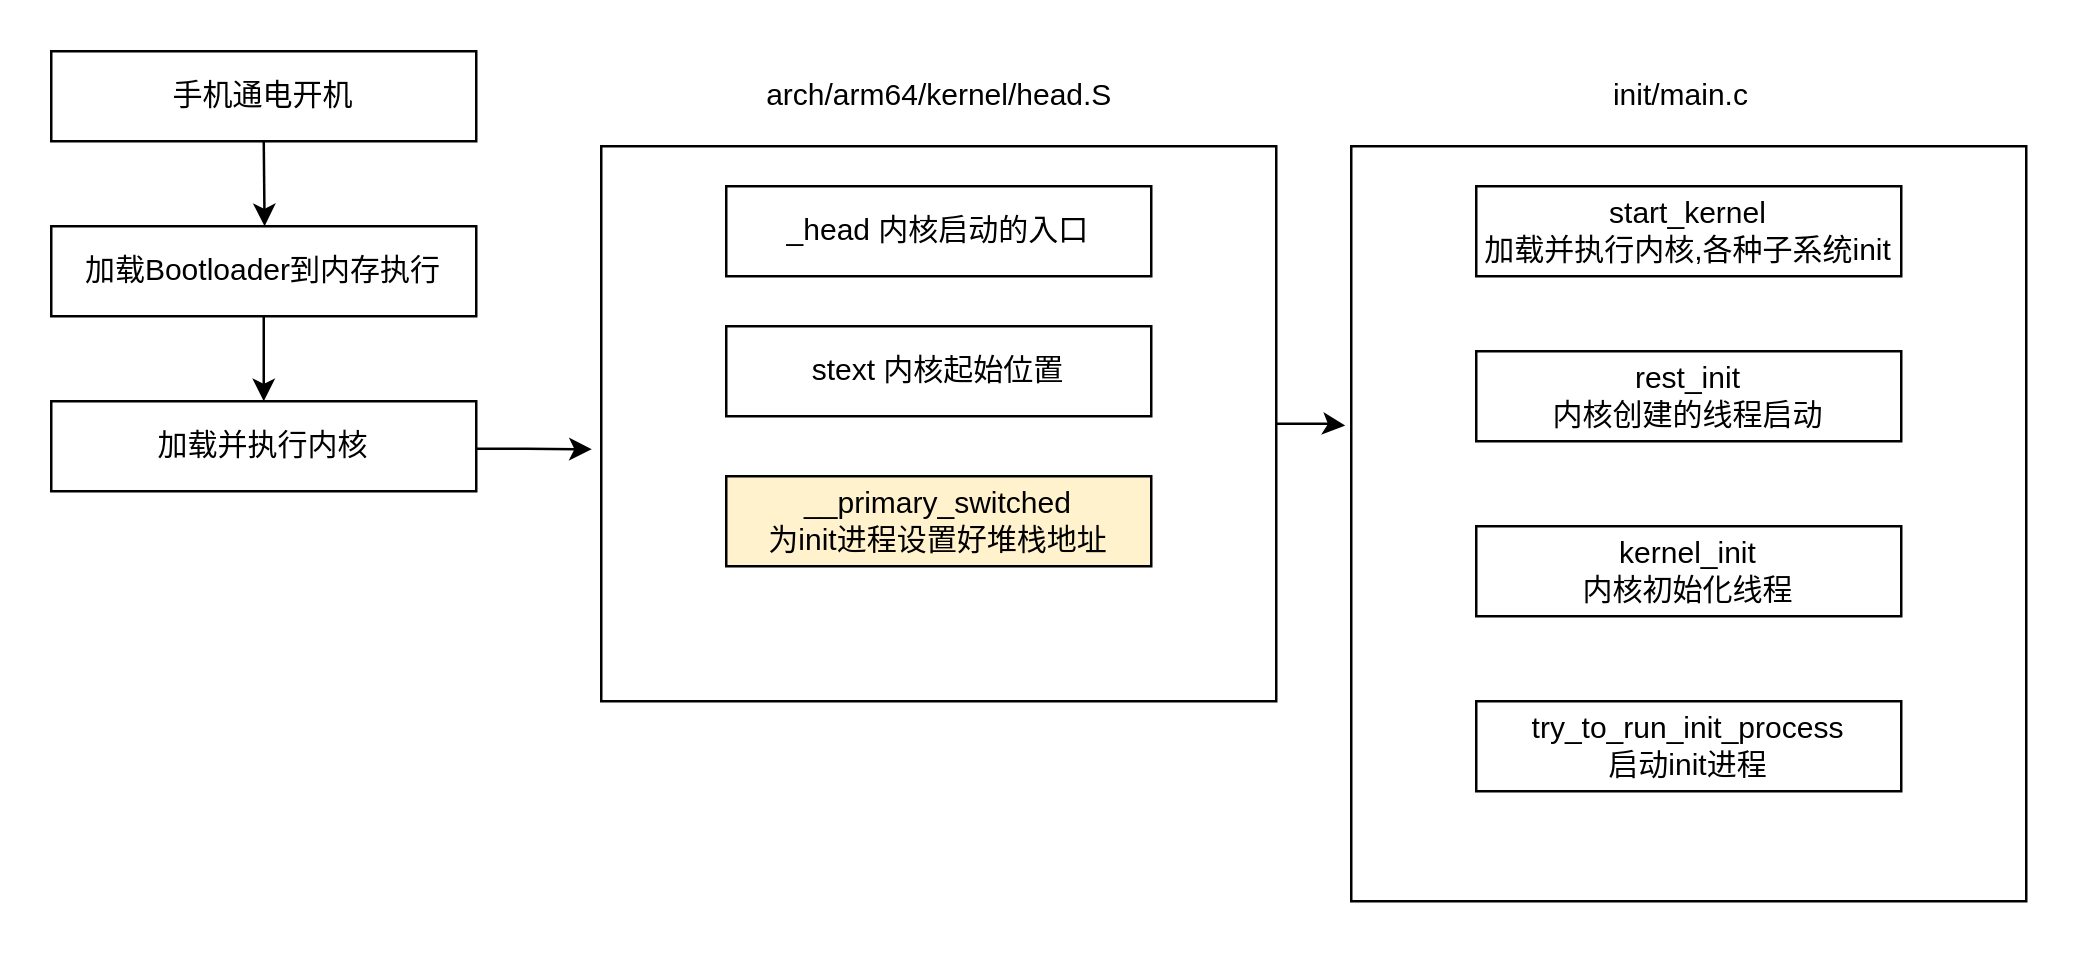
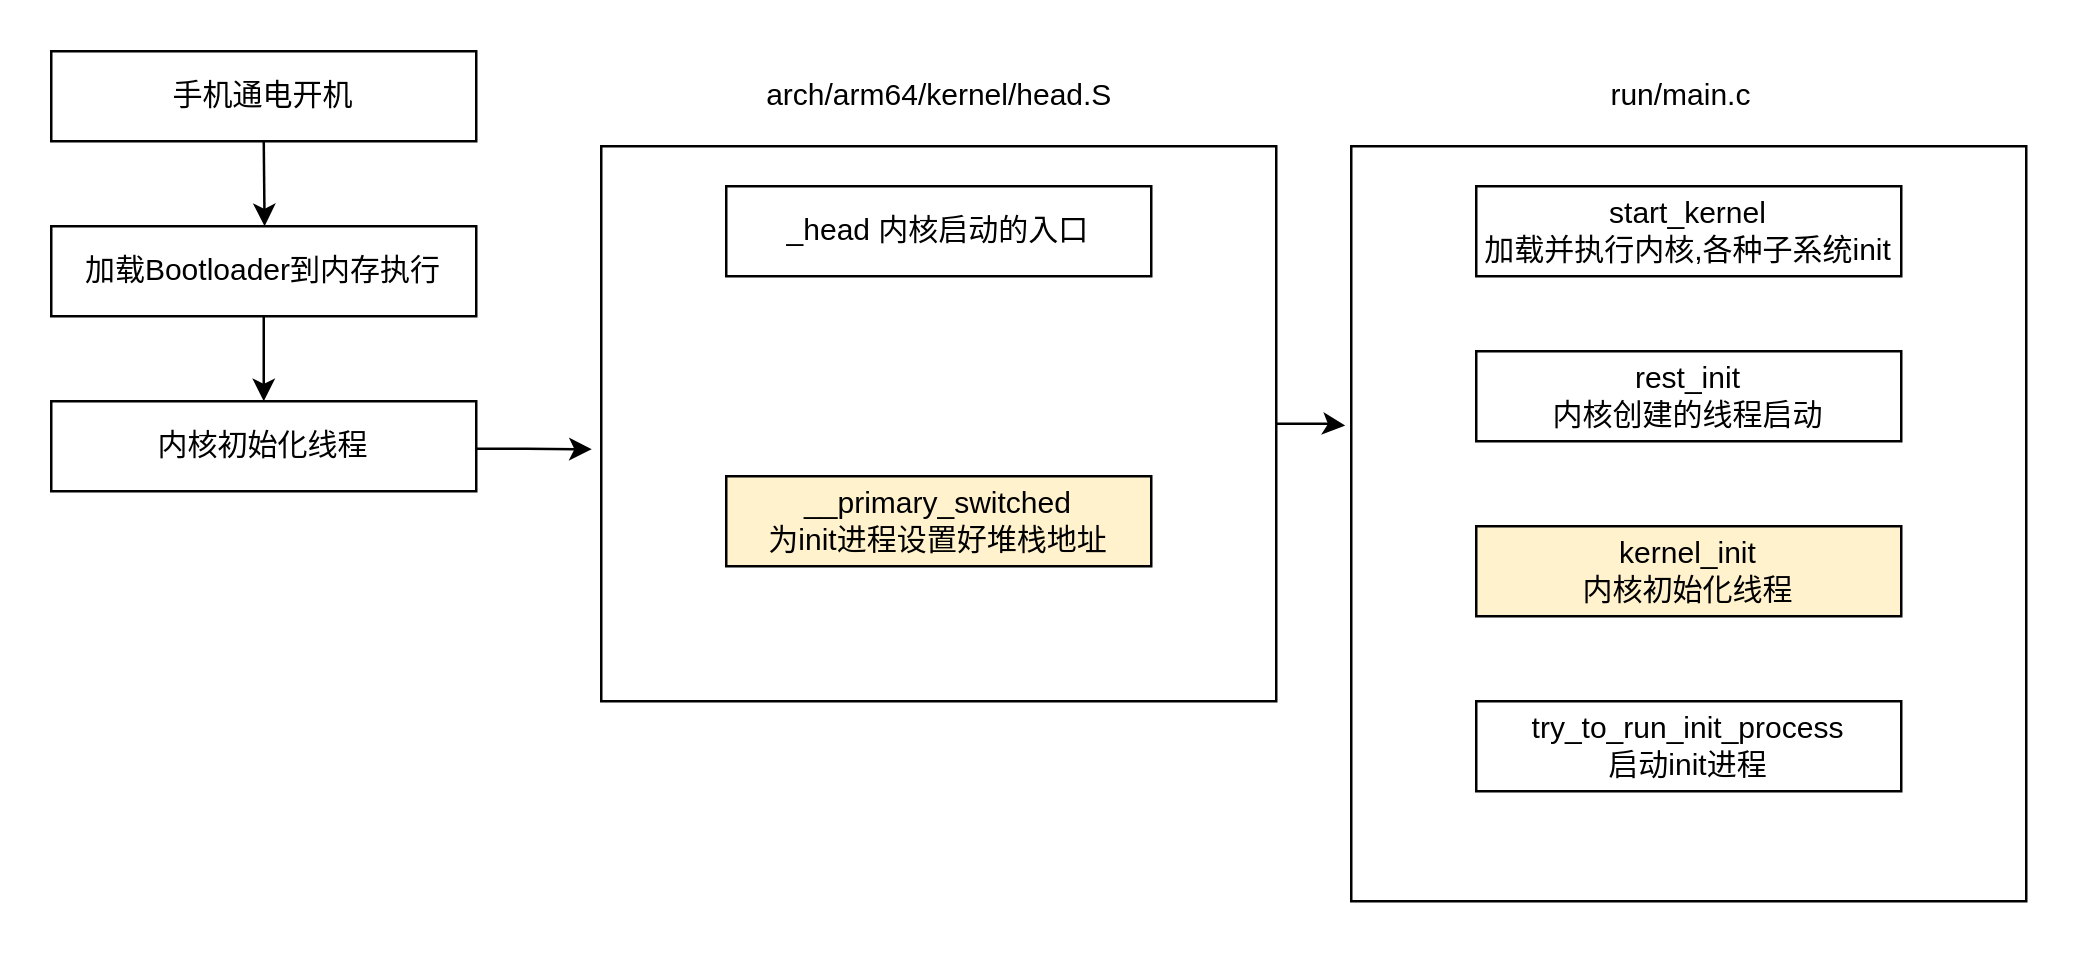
- <mxCell id="14" value="init/main.c&amp;nbsp;&amp;nbsp;" style="text;html=1;align=center;verticalAlign=middle;resizable=0;points=[];autosize=1;" vertex="1" parent="1"><mxGeometry x="635" y="28" width="80" height="20" as="geometry" /></mxCell>
+ <mxCell id="14" value="run/main.c&amp;nbsp;&amp;nbsp;" style="text;html=1;align=center;verticalAlign=middle;resizable=0;points=[];autosize=1;" vertex="1" parent="1"><mxGeometry x="635" y="28" width="80" height="20" as="geometry" /></mxCell>
- <mxCell id="12" value="stext 内核起始位置" style="rounded=0;whiteSpace=wrap;html=1;" vertex="1" parent="1"><mxGeometry x="290" y="130" width="170" height="36" as="geometry" /></mxCell>
- <mxCell id="7" value="加载并执行内核" style="rounded=0;whiteSpace=wrap;html=1;" vertex="1" parent="1"><mxGeometry x="20" y="160" width="170" height="36" as="geometry" /></mxCell>
+ <mxCell id="7" value="内核初始化线程" style="rounded=0;whiteSpace=wrap;html=1;" vertex="1" parent="1"><mxGeometry x="20" y="160" width="170" height="36" as="geometry" /></mxCell>
- <mxCell id="18" value="kernel_init&lt;br&gt;内核初始化线程" style="rounded=0;whiteSpace=wrap;html=1;" vertex="1" parent="1"><mxGeometry x="590" y="210" width="170" height="36" as="geometry" /></mxCell>
+ <mxCell id="18" value="kernel_init&lt;br&gt;内核初始化线程" style="rounded=0;whiteSpace=wrap;html=1;fillColor=#fff2cc;" vertex="1" parent="1"><mxGeometry x="590" y="210" width="170" height="36" as="geometry" /></mxCell>
